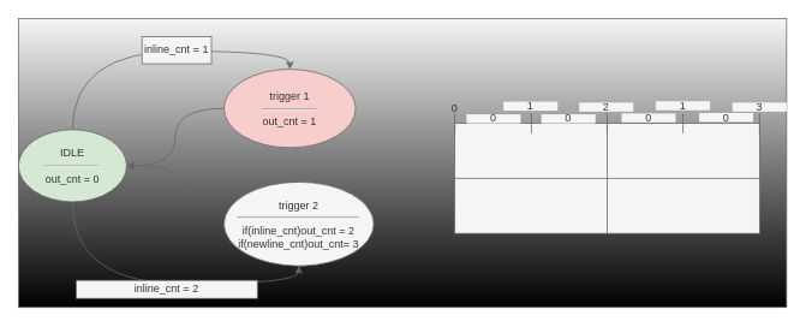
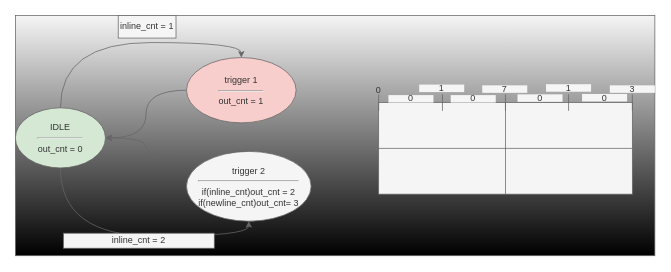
- <mxCell id="27" value="inline_cnt = 1" style="text;html=1;align=center;verticalAlign=middle;whiteSpace=wrap;rounded=0;fillColor=#f5f5f5;fontColor=#333333;strokeColor=#666666;movable=1;resizable=1;rotatable=1;deletable=1;editable=1;connectable=1;" parent="2" vertex="1"><mxGeometry x="137" y="20" width="77" height="30" as="geometry" /></mxCell>
+ <mxCell id="27" value="inline_cnt = 1" style="text;html=1;align=center;verticalAlign=middle;whiteSpace=wrap;rounded=0;fillColor=#f5f5f5;fontColor=#333333;strokeColor=#666666;movable=1;resizable=1;rotatable=1;deletable=1;editable=1;connectable=1;" parent="2" vertex="1"><mxGeometry x="137" width="77" height="30" as="geometry" /></mxCell>
- <mxCell id="21" value="2" style="text;html=1;align=center;verticalAlign=middle;whiteSpace=wrap;rounded=0;fillColor=#f5f5f5;fontColor=#333333;strokeColor=none;movable=1;resizable=1;rotatable=1;deletable=1;editable=1;connectable=1;" parent="2" vertex="1"><mxGeometry x="622" y="93" width="60" height="10" as="geometry" /></mxCell>
+ <mxCell id="21" value="7" style="text;html=1;align=center;verticalAlign=middle;whiteSpace=wrap;rounded=0;fillColor=#f5f5f5;fontColor=#333333;strokeColor=none;movable=1;resizable=1;rotatable=1;deletable=1;editable=1;connectable=1;" parent="2" vertex="1"><mxGeometry x="622" y="93" width="60" height="10" as="geometry" /></mxCell>
